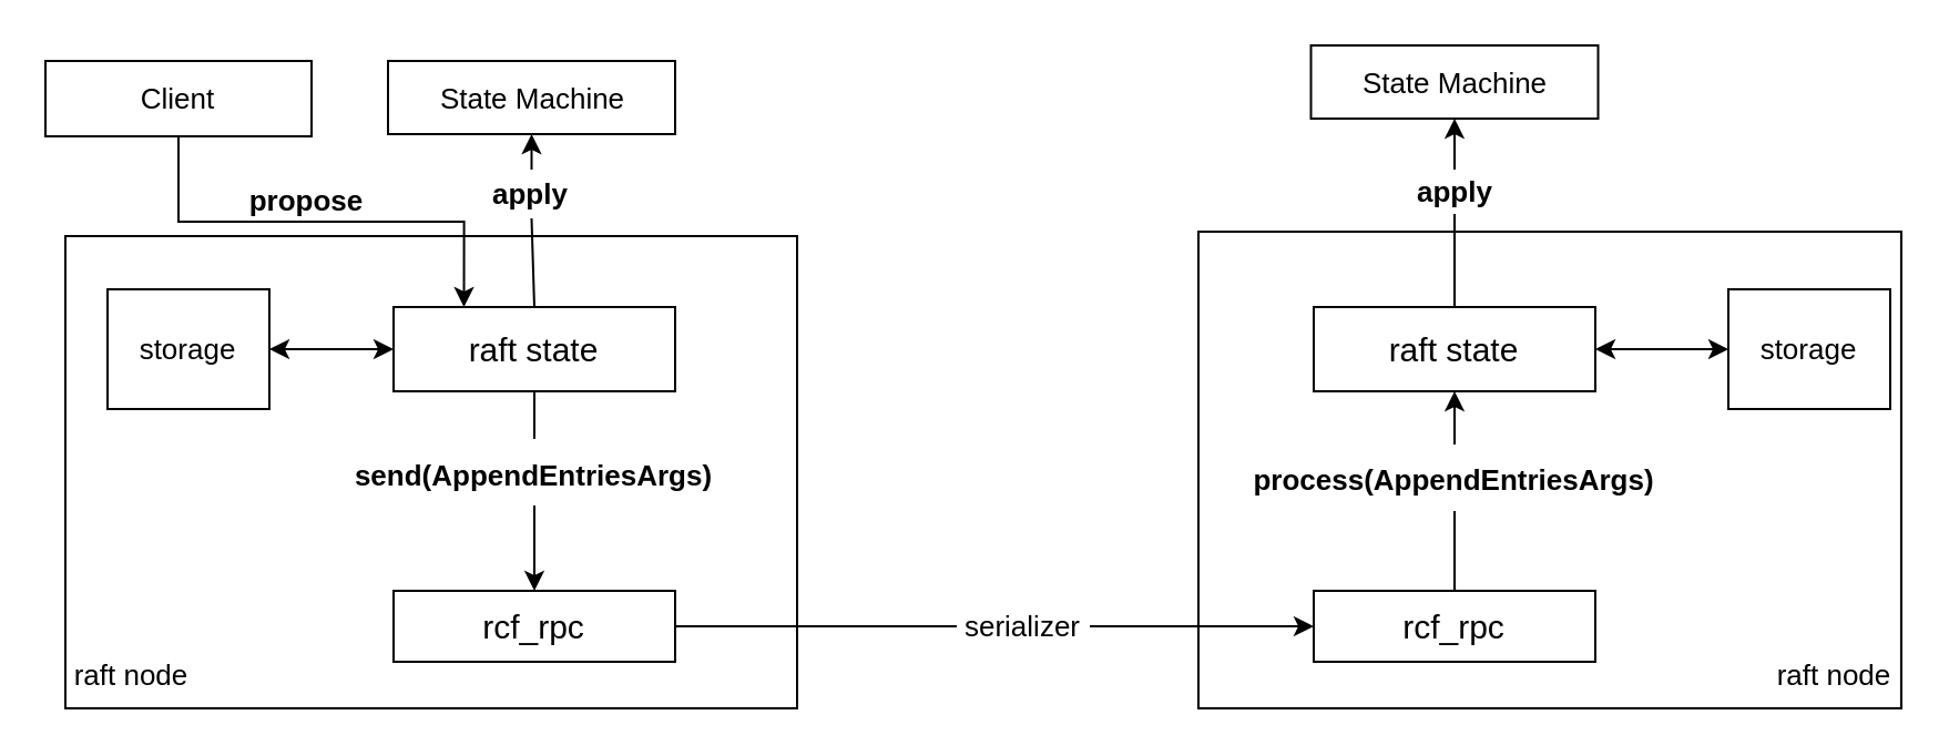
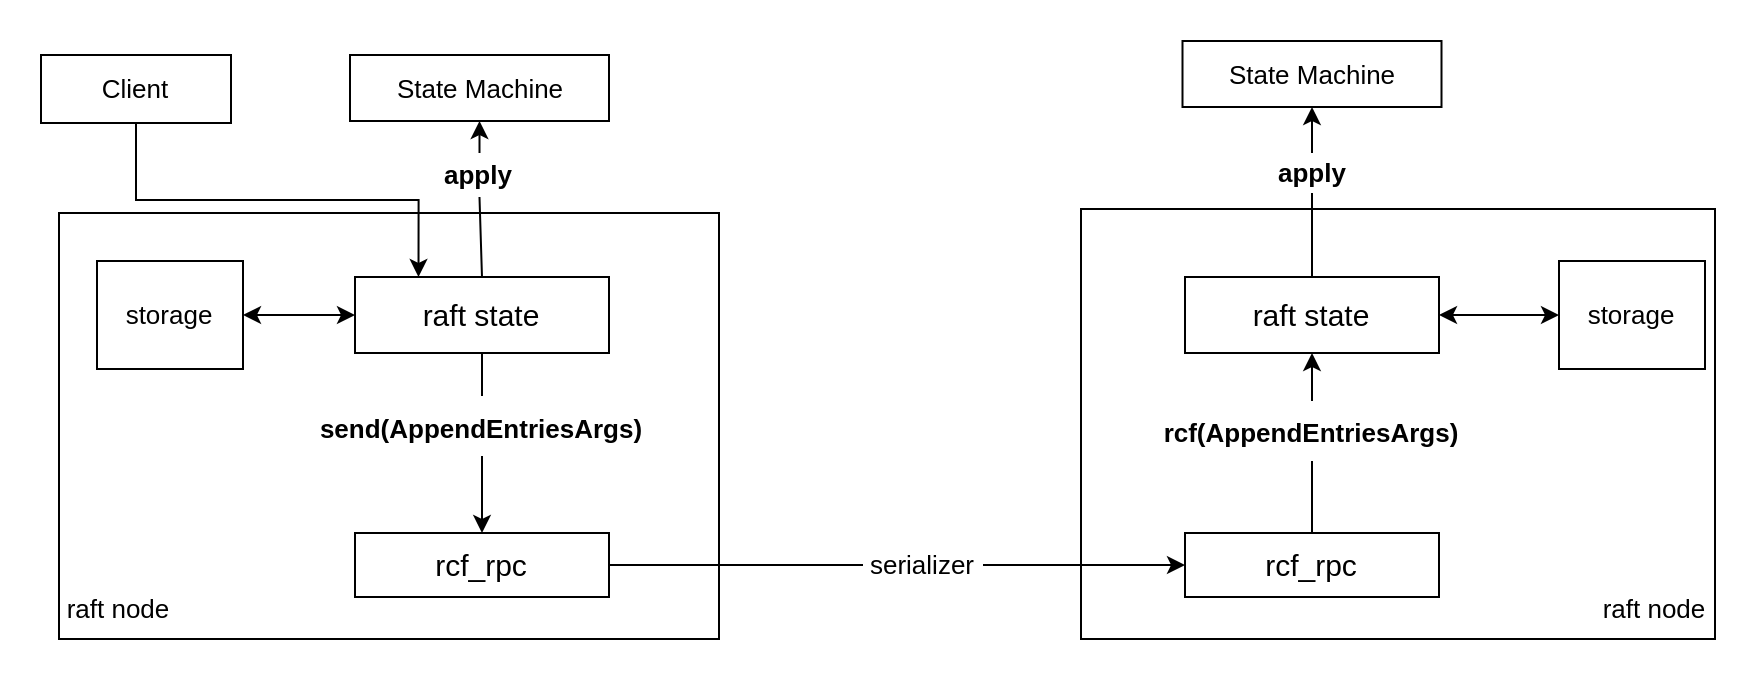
- <mxCell id="26" value="Client" style="rounded=0;whiteSpace=wrap;html=1;fontSize=13;" vertex="1" parent="1"><mxGeometry x="20" y="27" width="120" height="34" as="geometry" /></mxCell>
+ <mxCell id="26" value="Client" style="rounded=0;whiteSpace=wrap;html=1;fontSize=13;" vertex="1" parent="1"><mxGeometry x="20" y="27" width="95" height="34" as="geometry" /></mxCell>
- <mxCell id="27" value="&lt;b&gt;propose&lt;/b&gt;" style="text;html=1;strokeColor=none;fillColor=none;align=center;verticalAlign=middle;whiteSpace=wrap;rounded=0;fontSize=13;" vertex="1" parent="1"><mxGeometry x="110" y="79" width="56" height="21" as="geometry" /></mxCell>
- <mxCell id="30" value="&lt;font style=&quot;font-size: 13px;&quot;&gt;&lt;b&gt;process(AppendEntriesArgs)&lt;/b&gt;&lt;/font&gt;" style="text;html=1;strokeColor=none;fillColor=none;align=center;verticalAlign=middle;whiteSpace=wrap;rounded=0;fontSize=15;" vertex="1" parent="1"><mxGeometry x="573" y="200" width="165" height="30" as="geometry" /></mxCell>
+ <mxCell id="30" value="&lt;font style=&quot;font-size: 13px;&quot;&gt;&lt;b&gt;rcf(AppendEntriesArgs)&lt;/b&gt;&lt;/font&gt;" style="text;html=1;strokeColor=none;fillColor=none;align=center;verticalAlign=middle;whiteSpace=wrap;rounded=0;fontSize=15;" vertex="1" parent="1"><mxGeometry x="573" y="200" width="165" height="30" as="geometry" /></mxCell>
